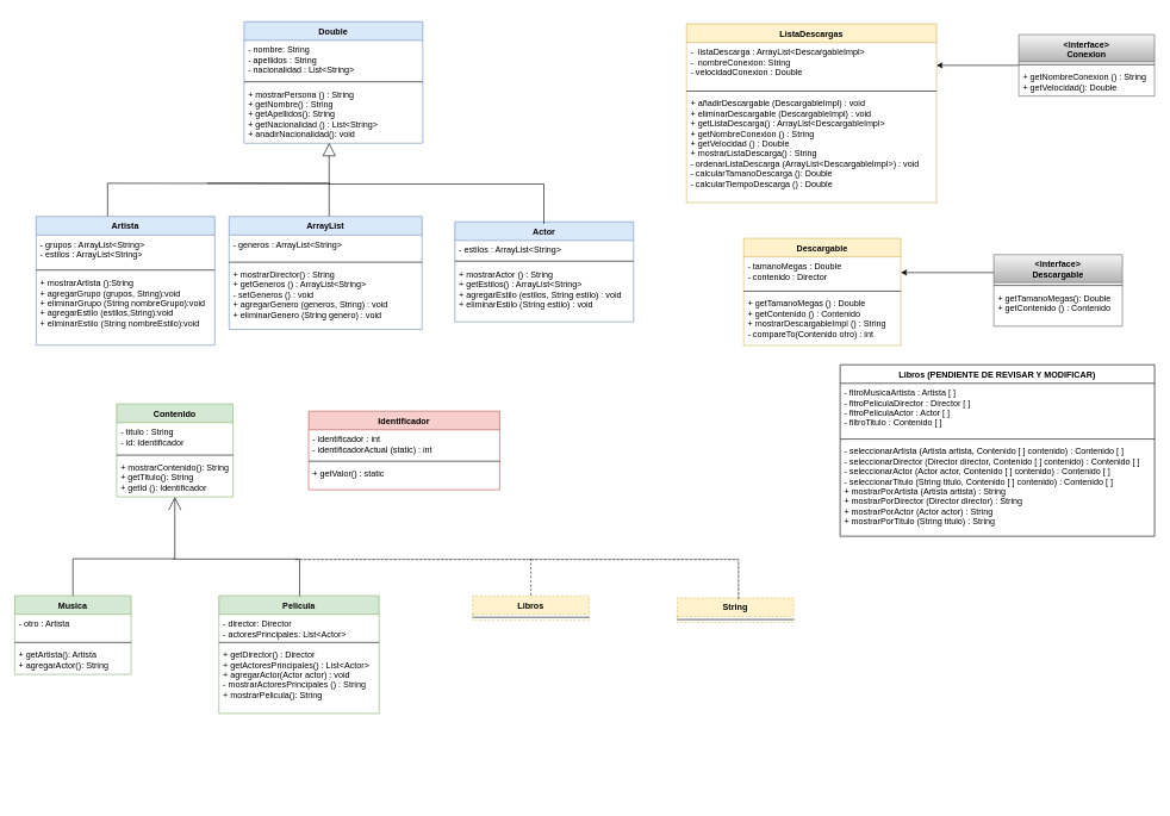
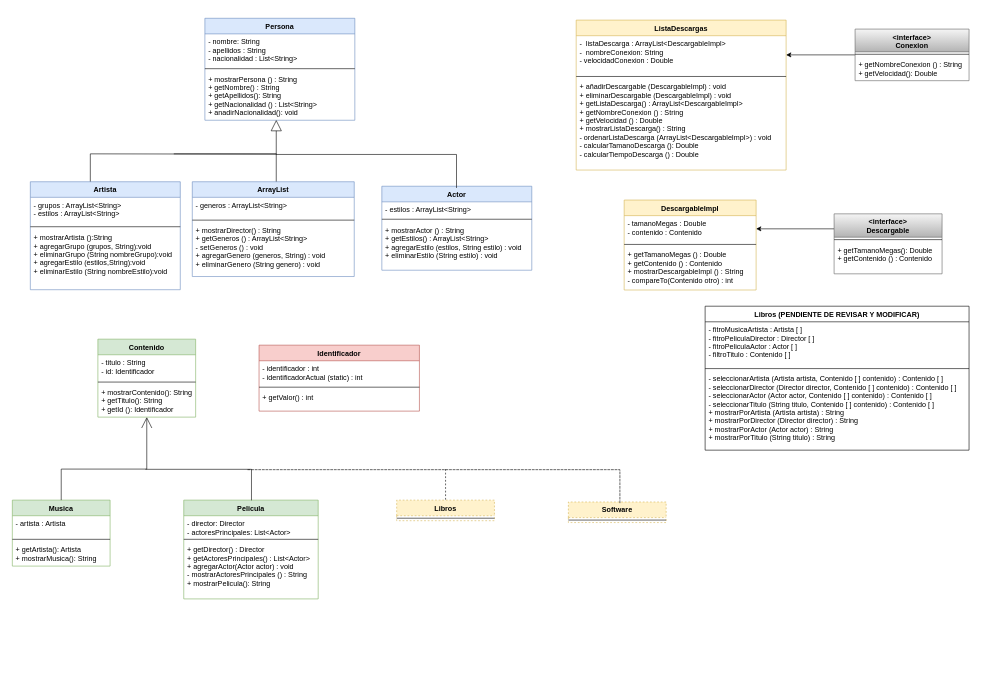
- <mxCell id="19" value="Double" style="swimlane;fontStyle=1;align=center;verticalAlign=top;childLayout=stackLayout;horizontal=1;startSize=26;horizontalStack=0;resizeParent=1;resizeParentMax=0;resizeLast=0;collapsible=1;marginBottom=0;labelBackgroundColor=none;fillColor=#dae8fc;strokeColor=#6c8ebf;" parent="18" vertex="1"><mxGeometry x="191" y="10" width="250" height="170" as="geometry" /></mxCell>
+ <mxCell id="19" value="Persona" style="swimlane;fontStyle=1;align=center;verticalAlign=top;childLayout=stackLayout;horizontal=1;startSize=26;horizontalStack=0;resizeParent=1;resizeParentMax=0;resizeLast=0;collapsible=1;marginBottom=0;labelBackgroundColor=none;fillColor=#dae8fc;strokeColor=#6c8ebf;" parent="18" vertex="1"><mxGeometry x="191" y="10" width="250" height="170" as="geometry" /></mxCell>
- <mxCell id="65" value="Descargable" style="swimlane;fontStyle=1;align=center;verticalAlign=top;childLayout=stackLayout;horizontal=1;startSize=26;horizontalStack=0;resizeParent=1;resizeParentMax=0;resizeLast=0;collapsible=1;marginBottom=0;fillColor=#fff2cc;strokeColor=#d6b656;" vertex="1" parent="1"><mxGeometry x="1040" y="333" width="220" height="150" as="geometry" /></mxCell>
+ <mxCell id="65" value="DescargableImpl" style="swimlane;fontStyle=1;align=center;verticalAlign=top;childLayout=stackLayout;horizontal=1;startSize=26;horizontalStack=0;resizeParent=1;resizeParentMax=0;resizeLast=0;collapsible=1;marginBottom=0;fillColor=#fff2cc;strokeColor=#d6b656;" vertex="1" parent="1"><mxGeometry x="1040" y="333" width="220" height="150" as="geometry" /></mxCell>
- <mxCell id="66" value="- tamanoMegas : Double&#10;- contenido : Director" style="text;strokeColor=none;fillColor=none;align=left;verticalAlign=top;spacingLeft=4;spacingRight=4;overflow=hidden;rotatable=0;points=[[0,0.5],[1,0.5]];portConstraint=eastwest;" vertex="1" parent="65"><mxGeometry y="26" width="220" height="44" as="geometry" /></mxCell>
+ <mxCell id="66" value="- tamanoMegas : Double&#10;- contenido : Contenido" style="text;strokeColor=none;fillColor=none;align=left;verticalAlign=top;spacingLeft=4;spacingRight=4;overflow=hidden;rotatable=0;points=[[0,0.5],[1,0.5]];portConstraint=eastwest;" vertex="1" parent="65"><mxGeometry y="26" width="220" height="44" as="geometry" /></mxCell>
- <mxCell id="64" value="+ getValor() : static" style="text;strokeColor=none;fillColor=none;align=left;verticalAlign=top;spacingLeft=4;spacingRight=4;overflow=hidden;rotatable=0;points=[[0,0.5],[1,0.5]];portConstraint=eastwest;" parent="61" vertex="1"><mxGeometry y="74.08" width="267.383" height="35.92" as="geometry" /></mxCell>
+ <mxCell id="64" value="+ getValor() : int" style="text;strokeColor=none;fillColor=none;align=left;verticalAlign=top;spacingLeft=4;spacingRight=4;overflow=hidden;rotatable=0;points=[[0,0.5],[1,0.5]];portConstraint=eastwest;" parent="61" vertex="1"><mxGeometry y="74.08" width="267.383" height="35.92" as="geometry" /></mxCell>
- <mxCell id="49" value="String" style="swimlane;fontStyle=1;align=center;verticalAlign=top;childLayout=stackLayout;horizontal=1;startSize=26;horizontalStack=0;resizeParent=1;resizeParentMax=0;resizeLast=0;collapsible=1;marginBottom=0;dashed=1;fillColor=#fff2cc;strokeColor=#d6b656;swimlaneFillColor=none;" parent="39" vertex="1"><mxGeometry x="927.009" y="336.394" width="162.991" height="34.28" as="geometry" /></mxCell>
+ <mxCell id="49" value="Software" style="swimlane;fontStyle=1;align=center;verticalAlign=top;childLayout=stackLayout;horizontal=1;startSize=26;horizontalStack=0;resizeParent=1;resizeParentMax=0;resizeLast=0;collapsible=1;marginBottom=0;dashed=1;fillColor=#fff2cc;strokeColor=#d6b656;swimlaneFillColor=none;" parent="39" vertex="1"><mxGeometry x="927.009" y="336.394" width="162.991" height="34.28" as="geometry" /></mxCell>
- <mxCell id="41" value="- otro : Artista" style="text;strokeColor=none;fillColor=none;align=left;verticalAlign=top;spacingLeft=4;spacingRight=4;overflow=hidden;rotatable=0;points=[[0,0.5],[1,0.5]];portConstraint=eastwest;" parent="40" vertex="1"><mxGeometry y="26" width="162.991" height="35.192" as="geometry" /></mxCell>
+ <mxCell id="41" value="- artista : Artista" style="text;strokeColor=none;fillColor=none;align=left;verticalAlign=top;spacingLeft=4;spacingRight=4;overflow=hidden;rotatable=0;points=[[0,0.5],[1,0.5]];portConstraint=eastwest;" parent="40" vertex="1"><mxGeometry y="26" width="162.991" height="35.192" as="geometry" /></mxCell>
- <mxCell id="43" value="+ getArtista(): Artista&#10;+ agregarActor(): String" style="text;strokeColor=none;fillColor=none;align=left;verticalAlign=top;spacingLeft=4;spacingRight=4;overflow=hidden;rotatable=0;points=[[0,0.5],[1,0.5]];portConstraint=eastwest;" parent="40" vertex="1"><mxGeometry y="69.472" width="162.991" height="40.53" as="geometry" /></mxCell>
+ <mxCell id="43" value="+ getArtista(): Artista&#10;+ mostrarMusica(): String" style="text;strokeColor=none;fillColor=none;align=left;verticalAlign=top;spacingLeft=4;spacingRight=4;overflow=hidden;rotatable=0;points=[[0,0.5],[1,0.5]];portConstraint=eastwest;" parent="40" vertex="1"><mxGeometry y="69.472" width="162.991" height="40.53" as="geometry" /></mxCell>
